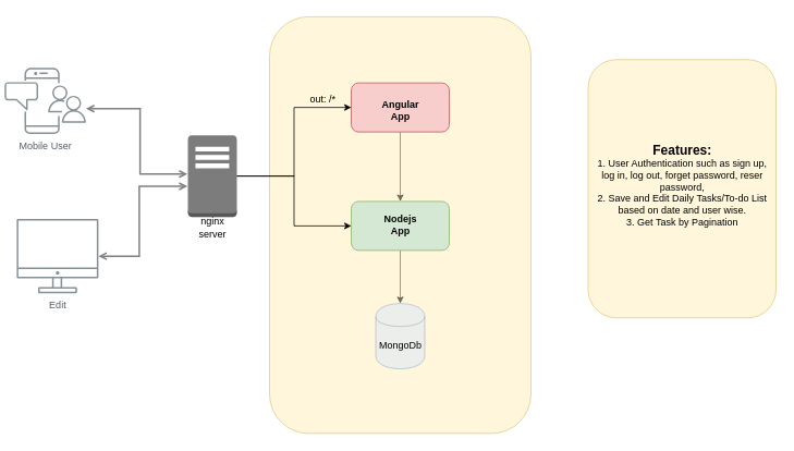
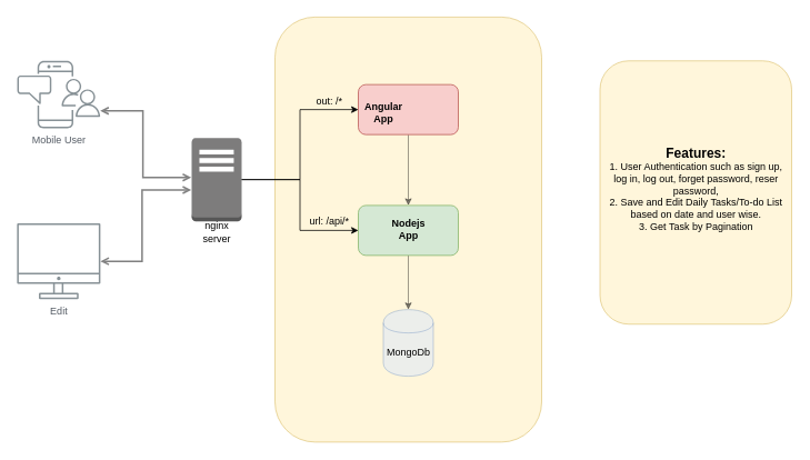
- <mxCell id="5" value="Mobile User" style="outlineConnect=0;gradientColor=none;fontColor=#545B64;strokeColor=none;fillColor=#879196;dashed=0;verticalLabelPosition=bottom;verticalAlign=top;align=center;html=1;fontSize=12;fontStyle=0;aspect=fixed;shape=mxgraph.aws4.illustration_notification;pointerEvents=1;labelBackgroundColor=#ffffff;" parent="1" vertex="1"><mxGeometry x="5" y="82.5" width="100" height="81" as="geometry" /></mxCell>
+ <mxCell id="5" value="Mobile User" style="outlineConnect=0;gradientColor=none;fontColor=#545B64;strokeColor=none;fillColor=#879196;dashed=0;verticalLabelPosition=bottom;verticalAlign=top;align=center;html=1;fontSize=12;fontStyle=0;aspect=fixed;shape=mxgraph.aws4.illustration_notification;pointerEvents=1;labelBackgroundColor=#ffffff;" parent="1" vertex="1"><mxGeometry x="20" y="72.5" width="100" height="81" as="geometry" /></mxCell>
- <mxCell id="13" value="&lt;b&gt;Angular App&lt;/b&gt;" style="text;html=1;strokeColor=none;fillColor=none;align=center;verticalAlign=middle;whiteSpace=wrap;rounded=0;" vertex="1" parent="1"><mxGeometry x="469.5" y="125" width="40" height="20" as="geometry" /></mxCell>
+ <mxCell id="13" value="&lt;b&gt;Angular App&lt;/b&gt;" style="text;html=1;strokeColor=none;fillColor=none;align=center;verticalAlign=middle;whiteSpace=wrap;rounded=0;" vertex="1" parent="1"><mxGeometry x="439.5" y="125" width="40" height="20" as="geometry" /></mxCell>
+ <mxCell id="15" value="url: /api/*" style="text;html=1;strokeColor=none;fillColor=none;align=center;verticalAlign=middle;whiteSpace=wrap;rounded=0;glass=0;labelBackgroundColor=none;opacity=50;" vertex="1" parent="1"><mxGeometry x="369.5" y="257" width="50" height="16" as="geometry" /></mxCell>
